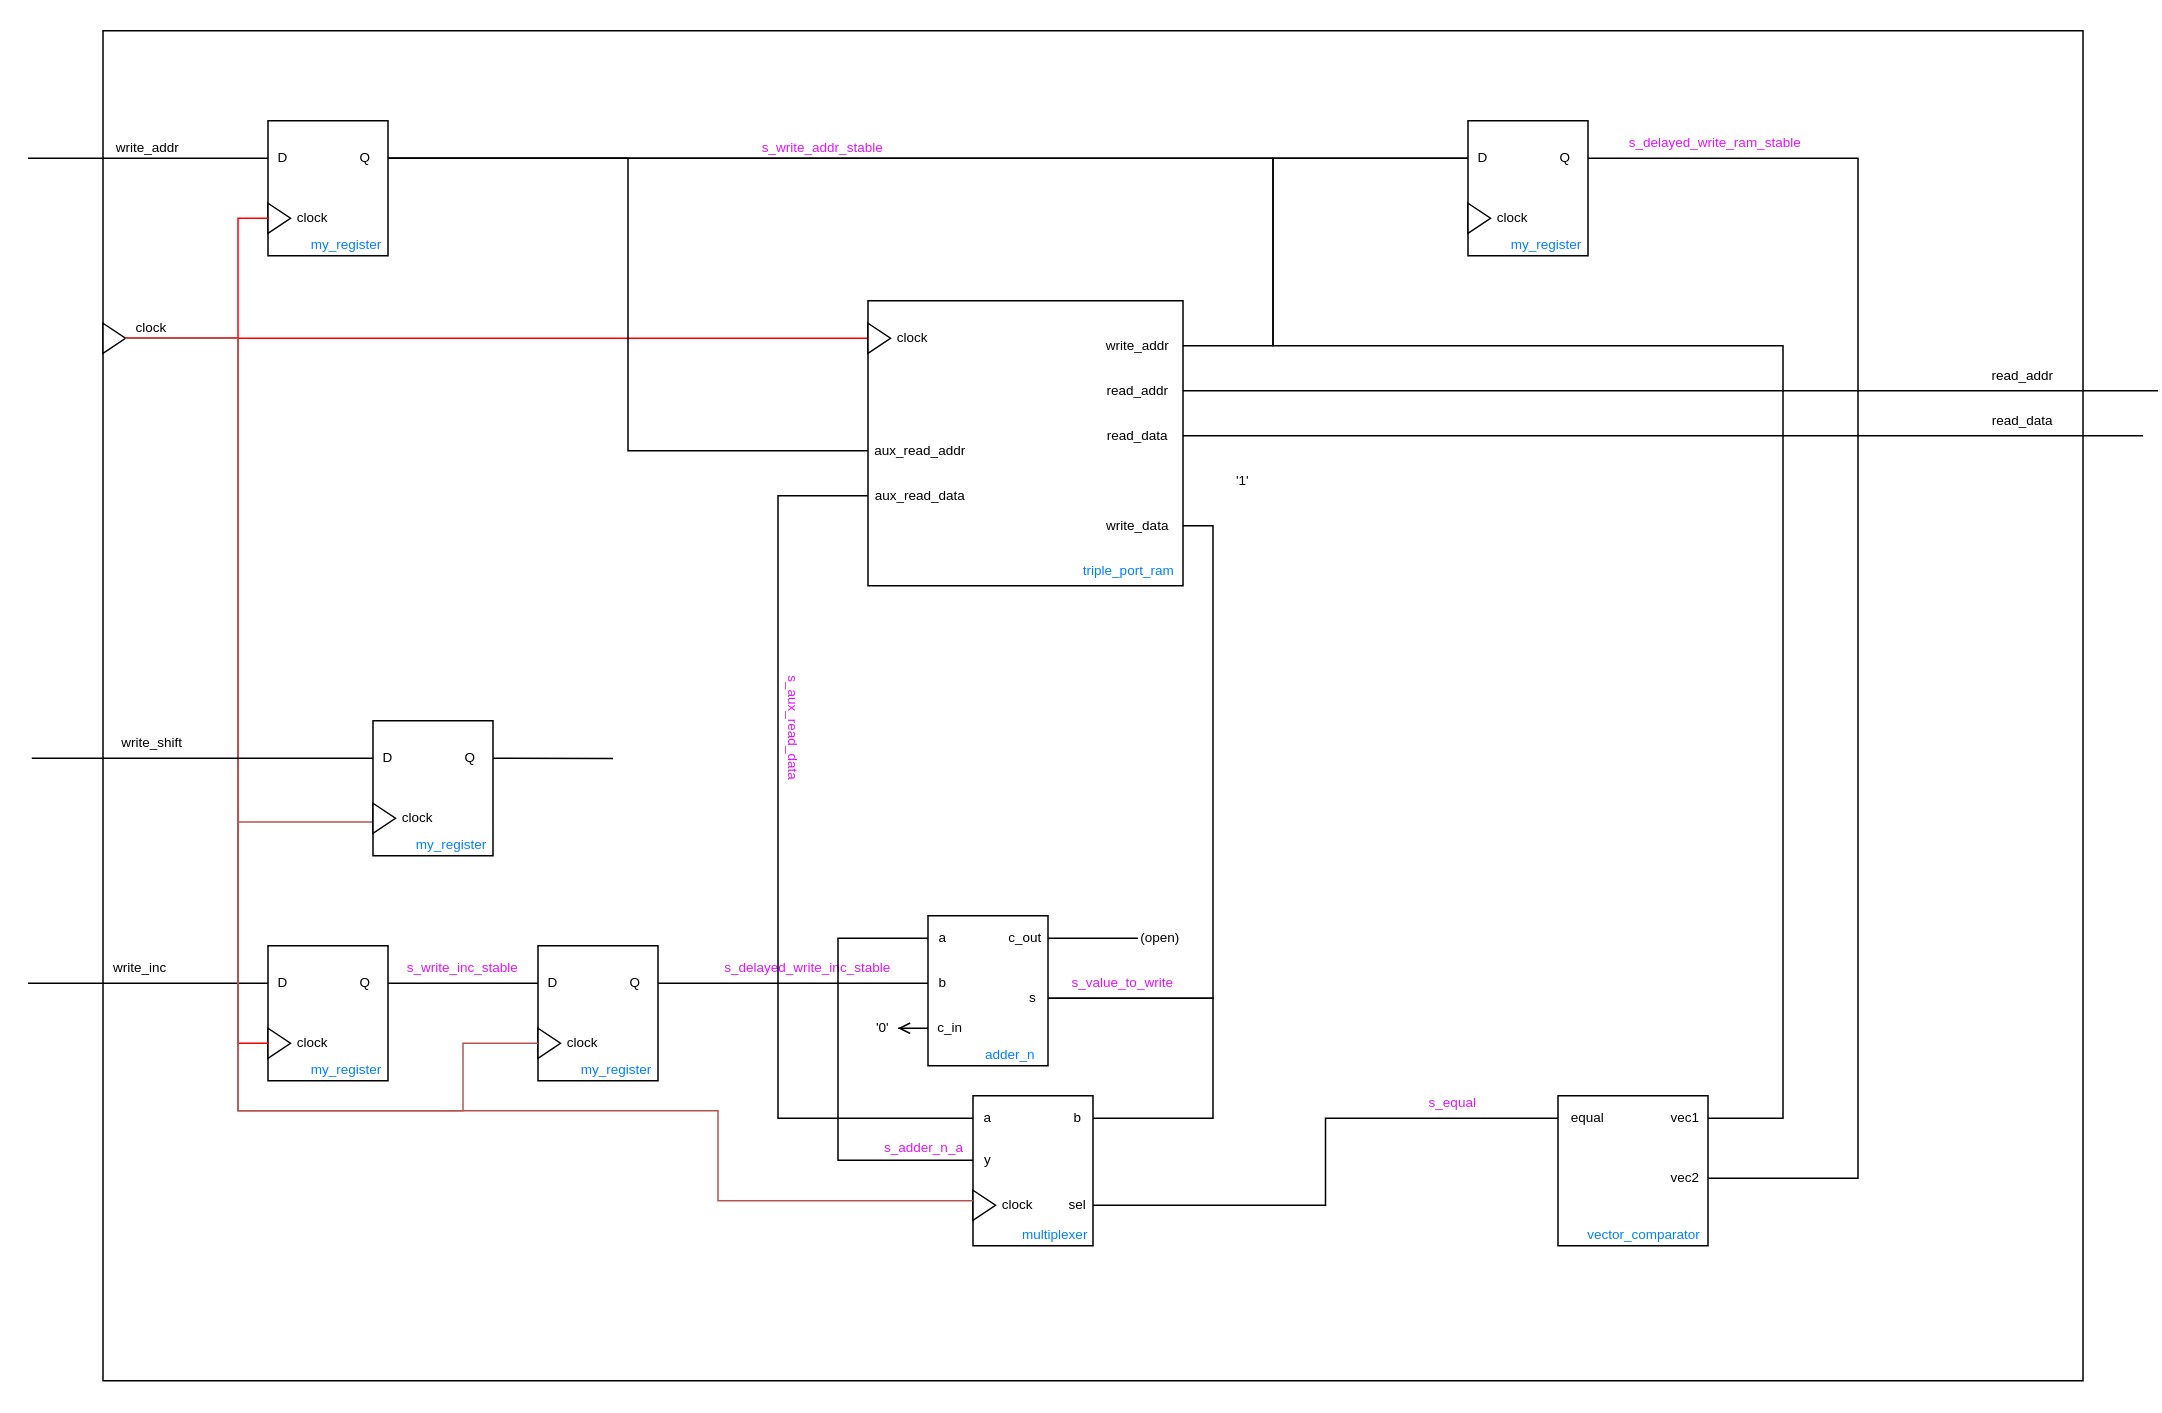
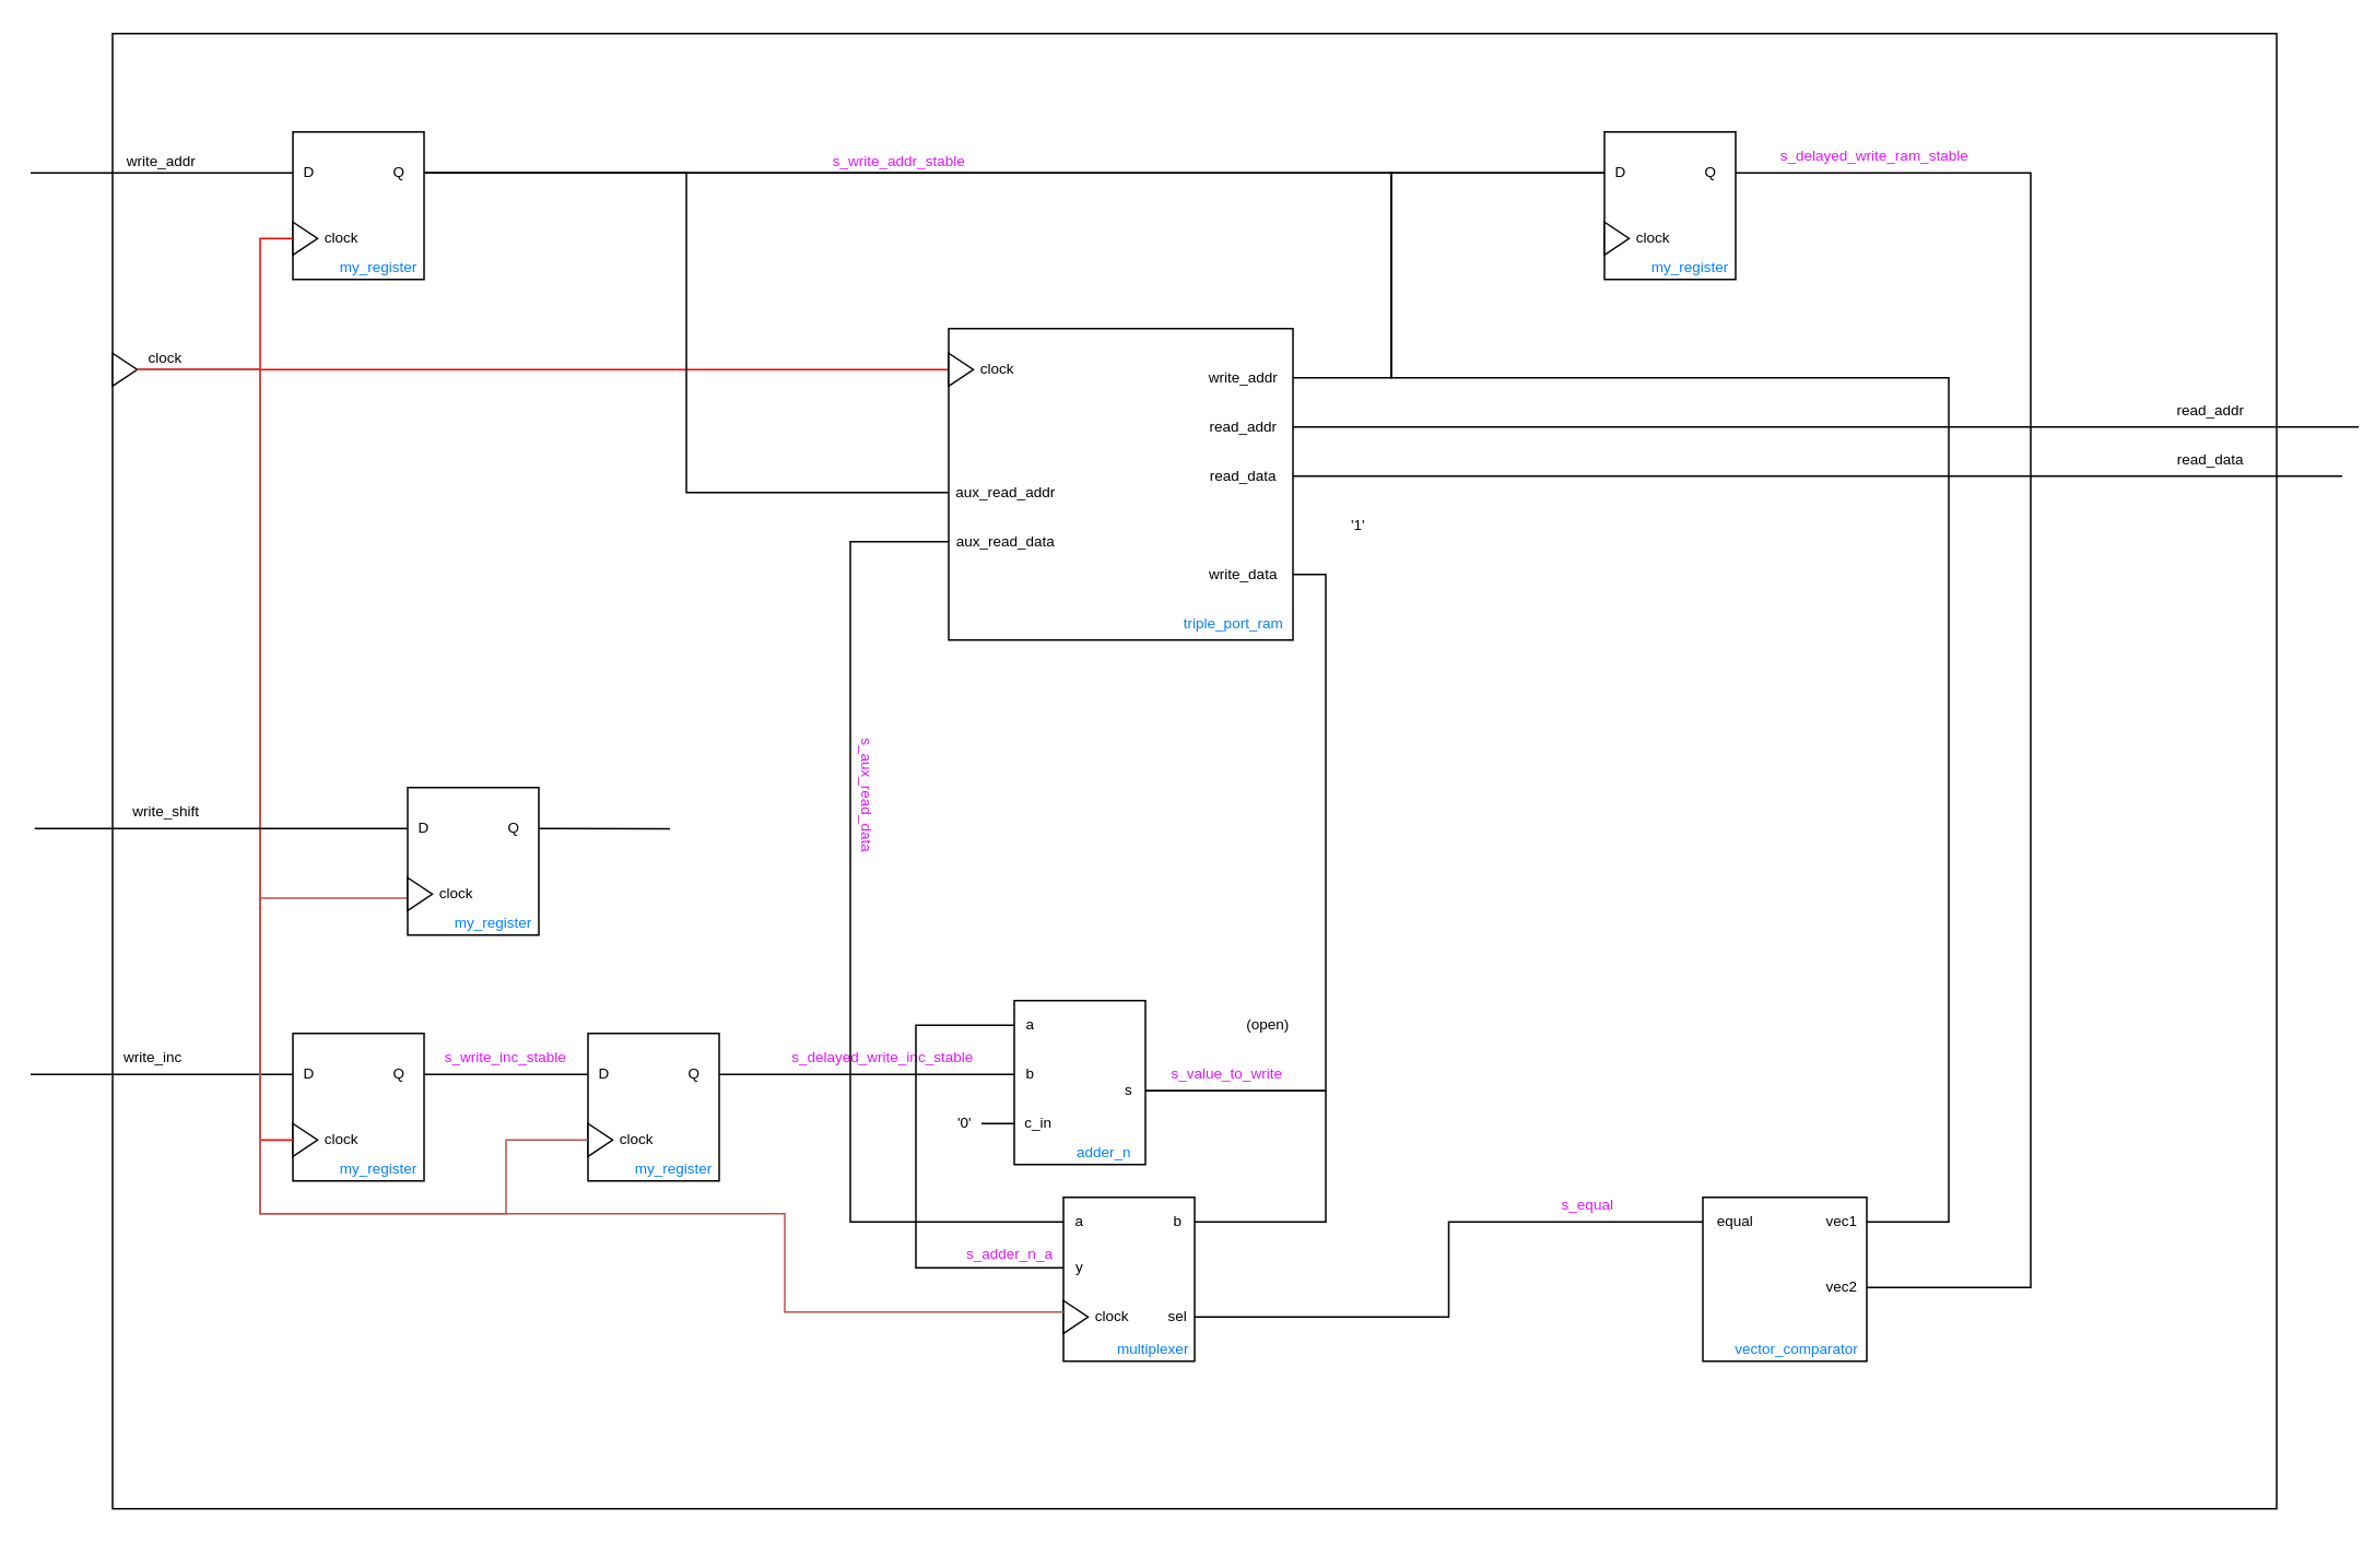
- <mxCell id="53" value="c_out" style="text;html=1;align=center;verticalAlign=middle;whiteSpace=wrap;rounded=0;fontSize=9;" parent="51" vertex="1"><mxGeometry x="50" width="30" height="30" as="geometry" /></mxCell>
- <mxCell id="62" style="edgeStyle=orthogonalEdgeStyle;rounded=0;orthogonalLoop=1;jettySize=auto;html=1;entryX=0;entryY=0.5;entryDx=0;entryDy=0;endArrow=none;endFill=0;" parent="1" source="53" target="61" edge="1"><mxGeometry relative="1" as="geometry" /></mxCell>
- <mxCell id="99" style="edgeStyle=orthogonalEdgeStyle;rounded=0;orthogonalLoop=1;jettySize=auto;html=1;entryX=1;entryY=0.5;entryDx=0;entryDy=0;endArrow=open;endFill=0;" parent="1" source="57" target="98" edge="1"><mxGeometry relative="1" as="geometry" /></mxCell>
+ <mxCell id="99" style="edgeStyle=orthogonalEdgeStyle;rounded=0;orthogonalLoop=1;jettySize=auto;html=1;entryX=1;entryY=0.5;entryDx=0;entryDy=0;endArrow=none;endFill=0;" parent="1" source="57" target="98" edge="1"><mxGeometry relative="1" as="geometry" /></mxCell>
